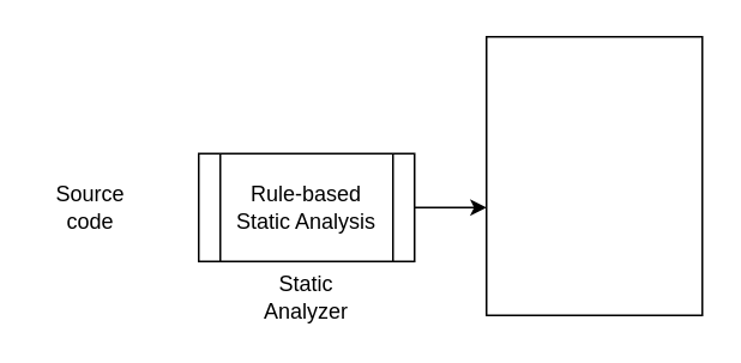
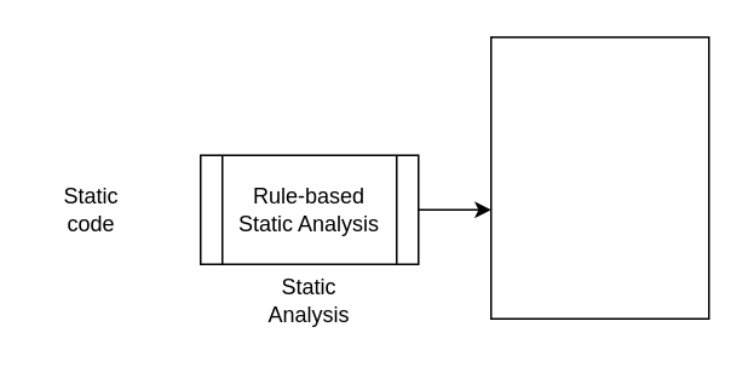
- <mxCell id="2" value="Source code" style="text;html=1;align=center;verticalAlign=middle;whiteSpace=wrap;rounded=0;" vertex="1" parent="1"><mxGeometry x="20" y="100" width="60" height="30" as="geometry" /></mxCell>
+ <mxCell id="2" value="Static code" style="text;html=1;align=center;verticalAlign=middle;whiteSpace=wrap;rounded=0;" vertex="1" parent="1"><mxGeometry x="20" y="100" width="60" height="30" as="geometry" /></mxCell>
- <mxCell id="5" value="Static Analyzer" style="text;html=1;align=center;verticalAlign=middle;whiteSpace=wrap;rounded=0;" vertex="1" parent="1"><mxGeometry x="140" y="150" width="60" height="30" as="geometry" /></mxCell>
+ <mxCell id="5" value="Static Analysis" style="text;html=1;align=center;verticalAlign=middle;whiteSpace=wrap;rounded=0;" vertex="1" parent="1"><mxGeometry x="140" y="150" width="60" height="30" as="geometry" /></mxCell>
